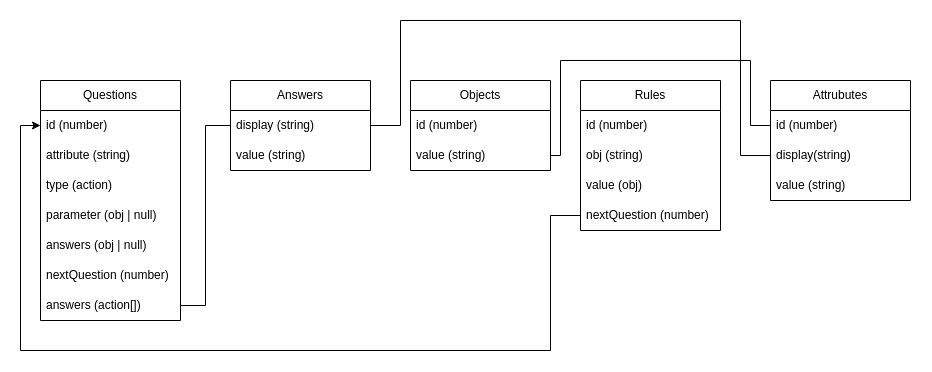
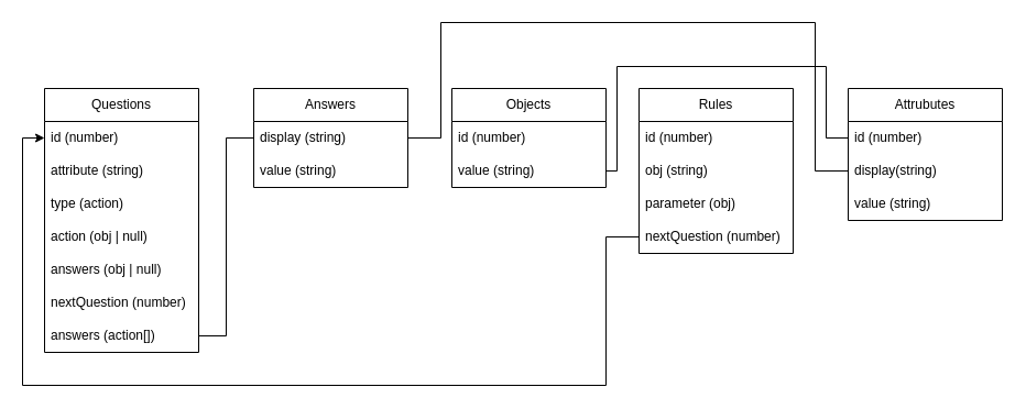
- <mxCell id="20" value="value (obj)" style="text;strokeColor=none;fillColor=none;align=left;verticalAlign=middle;spacingLeft=4;spacingRight=4;overflow=hidden;points=[[0,0.5],[1,0.5]];portConstraint=eastwest;rotatable=0;whiteSpace=wrap;html=1;" vertex="1" parent="17"><mxGeometry y="90" width="140" height="30" as="geometry" /></mxCell>
+ <mxCell id="20" value="parameter (obj)" style="text;strokeColor=none;fillColor=none;align=left;verticalAlign=middle;spacingLeft=4;spacingRight=4;overflow=hidden;points=[[0,0.5],[1,0.5]];portConstraint=eastwest;rotatable=0;whiteSpace=wrap;html=1;" vertex="1" parent="17"><mxGeometry y="90" width="140" height="30" as="geometry" /></mxCell>
- <mxCell id="6" value="parameter (obj | null)" style="text;strokeColor=none;fillColor=none;align=left;verticalAlign=middle;spacingLeft=4;spacingRight=4;overflow=hidden;points=[[0,0.5],[1,0.5]];portConstraint=eastwest;rotatable=0;whiteSpace=wrap;html=1;" vertex="1" parent="2"><mxGeometry y="120" width="140" height="30" as="geometry" /></mxCell>
+ <mxCell id="6" value="action (obj | null)" style="text;strokeColor=none;fillColor=none;align=left;verticalAlign=middle;spacingLeft=4;spacingRight=4;overflow=hidden;points=[[0,0.5],[1,0.5]];portConstraint=eastwest;rotatable=0;whiteSpace=wrap;html=1;" vertex="1" parent="2"><mxGeometry y="120" width="140" height="30" as="geometry" /></mxCell>
